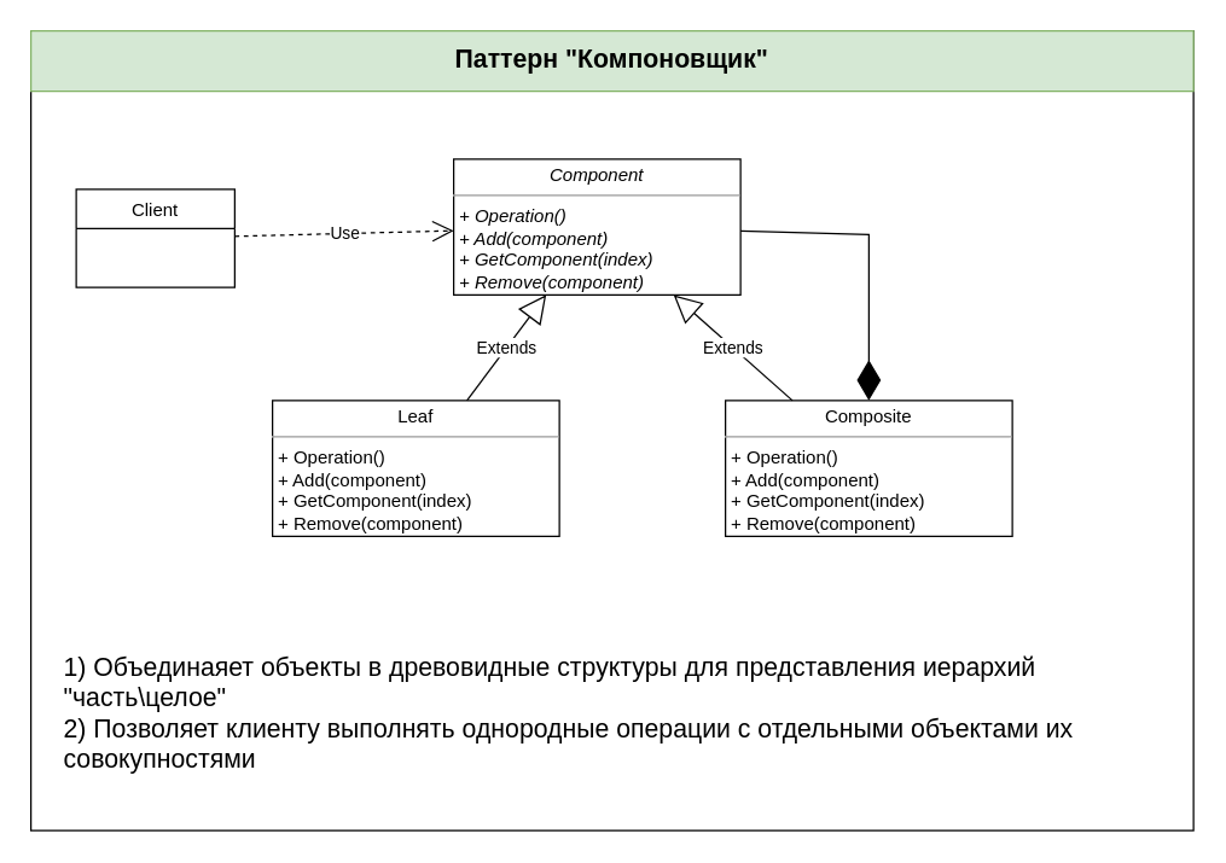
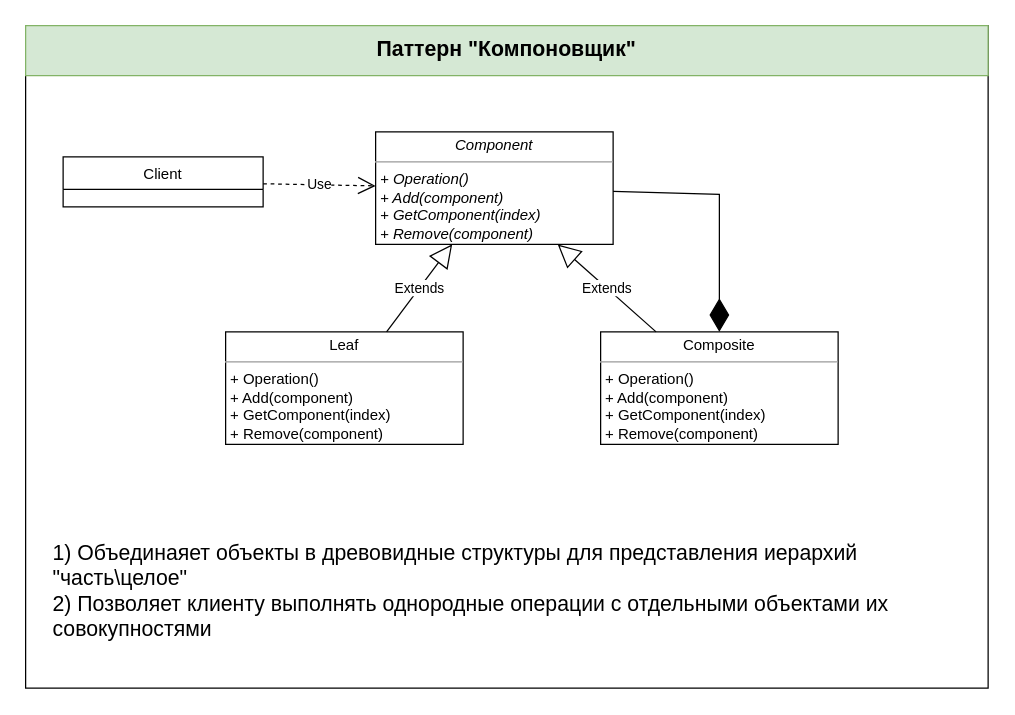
- <mxCell id="4" value="Client" style="swimlane;fontStyle=0;childLayout=stackLayout;horizontal=1;startSize=26;fillColor=none;horizontalStack=0;resizeParent=1;resizeParentMax=0;resizeLast=0;collapsible=1;marginBottom=0;" parent="1" vertex="1"><mxGeometry x="50" y="125" width="105" height="65" as="geometry" /></mxCell>
+ <mxCell id="4" value="Client" style="swimlane;fontStyle=0;childLayout=stackLayout;horizontal=1;startSize=26;fillColor=none;horizontalStack=0;resizeParent=1;resizeParentMax=0;resizeLast=0;collapsible=1;marginBottom=0;" parent="1" vertex="1"><mxGeometry x="50" y="125" width="160" height="40" as="geometry" /></mxCell>
